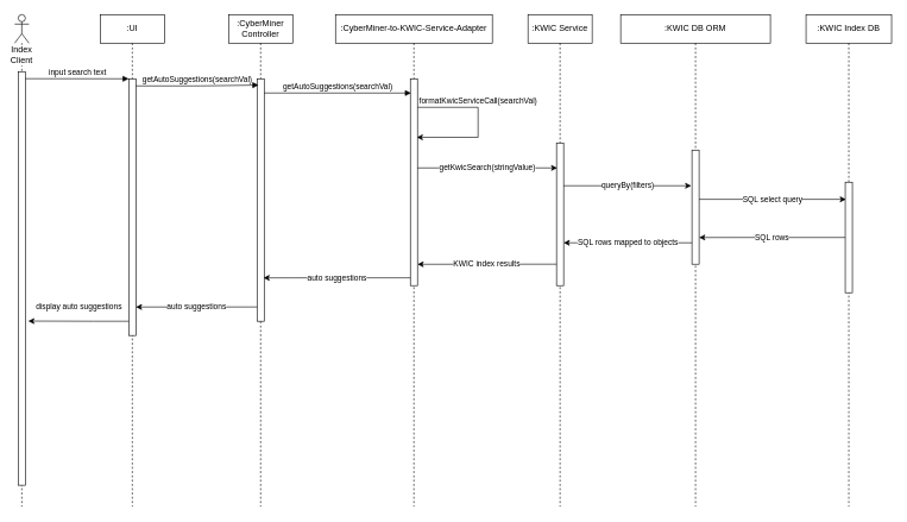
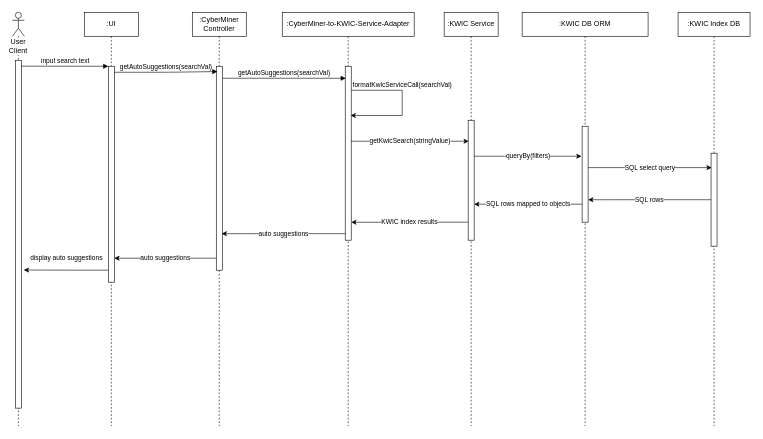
- <mxCell id="4" value="Index Client" style="shape=umlLifeline;participant=umlActor;perimeter=lifelinePerimeter;whiteSpace=wrap;html=1;container=1;collapsible=0;recursiveResize=0;verticalAlign=top;spacingTop=36;labelBackgroundColor=#ffffff;outlineConnect=0;" vertex="1" parent="1"><mxGeometry x="20" y="20" width="20" height="690" as="geometry" /></mxCell>
+ <mxCell id="4" value="User Client" style="shape=umlLifeline;participant=umlActor;perimeter=lifelinePerimeter;whiteSpace=wrap;html=1;container=1;collapsible=0;recursiveResize=0;verticalAlign=top;spacingTop=36;labelBackgroundColor=#ffffff;outlineConnect=0;" vertex="1" parent="1"><mxGeometry x="20" y="20" width="20" height="690" as="geometry" /></mxCell>
